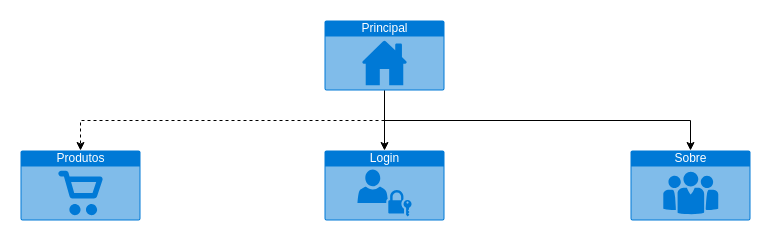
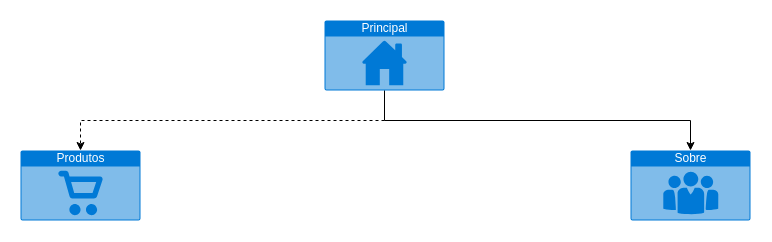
- <mxCell id="4" style="edgeStyle=orthogonalEdgeStyle;rounded=0;orthogonalLoop=1;jettySize=auto;html=1;exitX=0.5;exitY=1;exitDx=0;exitDy=0;exitPerimeter=0;entryX=0.5;entryY=0;entryDx=0;entryDy=0;entryPerimeter=0;" edge="1" parent="1" source="5" target="6"><mxGeometry relative="1" as="geometry" /></mxCell>
- <mxCell id="6" value="Login" style="html=1;strokeColor=none;fillColor=#0079D6;labelPosition=center;verticalLabelPosition=middle;verticalAlign=top;align=center;fontSize=12;outlineConnect=0;spacingTop=-6;fontColor=#FFFFFF;shape=mxgraph.sitemap.login;" parent="1" vertex="1"><mxGeometry x="324" y="150" width="120" height="70" as="geometry" /></mxCell>
